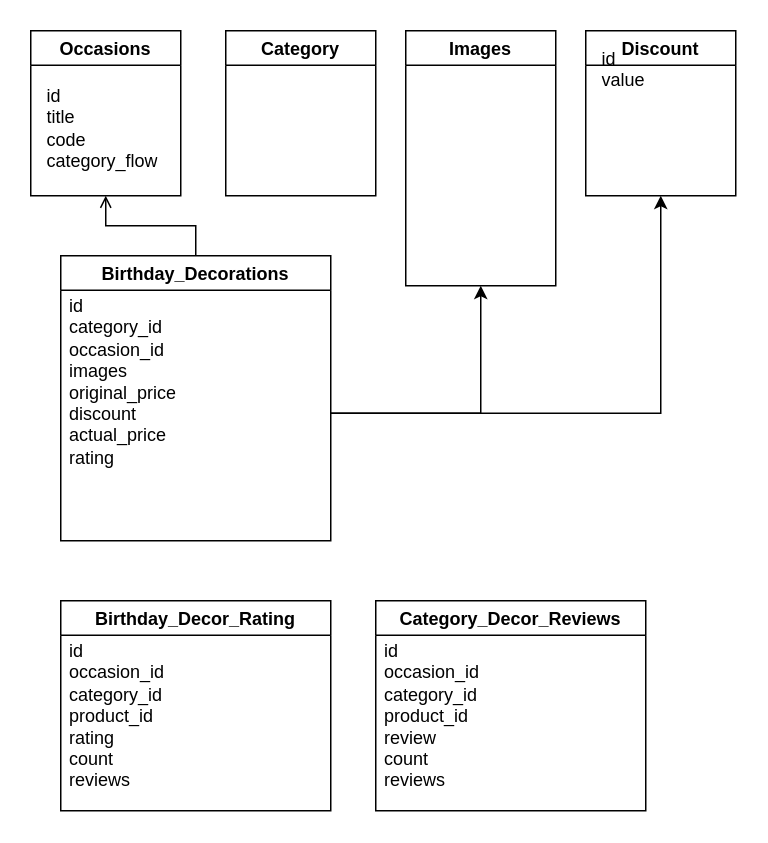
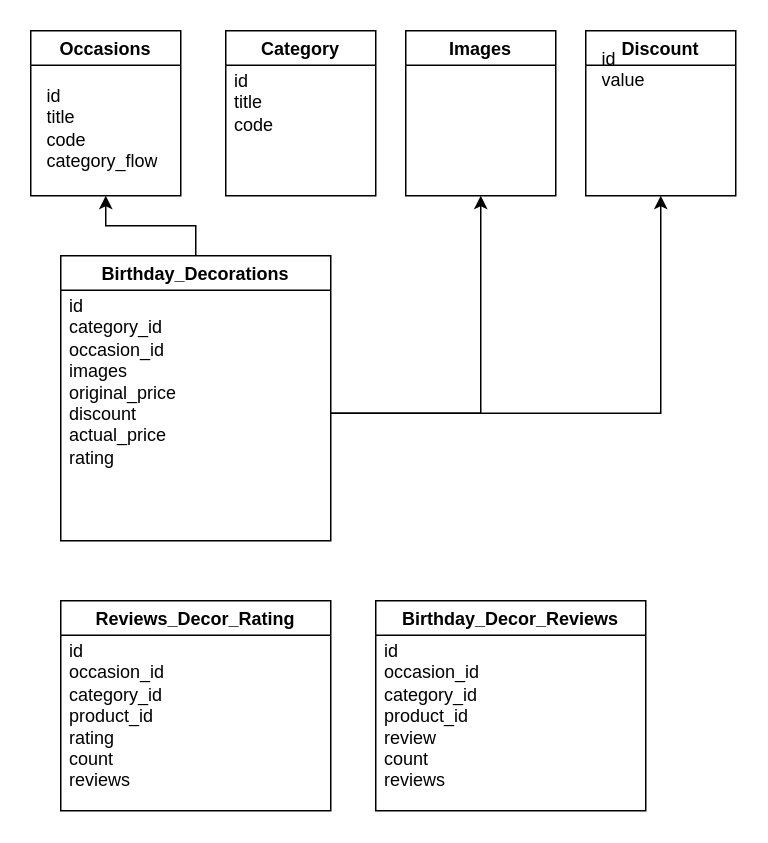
+ <mxCell id="5" value="id&lt;br&gt;title&lt;br&gt;code" style="text;align=left;verticalAlign=top;spacingLeft=4;spacingRight=4;overflow=hidden;rotatable=0;points=[[0,0.5],[1,0.5]];portConstraint=eastwest;whiteSpace=wrap;html=1;" vertex="1" parent="4"><mxGeometry y="20" width="90" height="80" as="geometry" /></mxCell>
- <mxCell id="9" value="Images" style="swimlane;startSize=23;" vertex="1" parent="1"><mxGeometry x="270" y="20" width="100" height="170" as="geometry"><mxRectangle x="30" y="40" width="100" height="30" as="alternateBounds" /></mxGeometry></mxCell>
+ <mxCell id="9" value="Images" style="swimlane;startSize=23;" vertex="1" parent="1"><mxGeometry x="270" y="20" width="100" height="110" as="geometry"><mxRectangle x="30" y="40" width="100" height="30" as="alternateBounds" /></mxGeometry></mxCell>
- <mxCell id="6" style="edgeStyle=orthogonalEdgeStyle;rounded=0;orthogonalLoop=1;jettySize=auto;html=1;exitX=0.5;exitY=0;exitDx=0;exitDy=0;entryX=0.5;entryY=1;entryDx=0;entryDy=0;endArrow=open;" edge="1" parent="1" source="7" target="2"><mxGeometry relative="1" as="geometry" /></mxCell>
+ <mxCell id="6" style="edgeStyle=orthogonalEdgeStyle;rounded=0;orthogonalLoop=1;jettySize=auto;html=1;exitX=0.5;exitY=0;exitDx=0;exitDy=0;entryX=0.5;entryY=1;entryDx=0;entryDy=0;" edge="1" parent="1" source="7" target="2"><mxGeometry relative="1" as="geometry" /></mxCell>
- <mxCell id="14" value="Birthday_Decor_Rating" style="swimlane;startSize=23;" vertex="1" parent="1"><mxGeometry x="40" y="400" width="180" height="140" as="geometry"><mxRectangle x="30" y="40" width="100" height="30" as="alternateBounds" /></mxGeometry></mxCell>
+ <mxCell id="14" value="Reviews_Decor_Rating" style="swimlane;startSize=23;" vertex="1" parent="1"><mxGeometry x="40" y="400" width="180" height="140" as="geometry"><mxRectangle x="30" y="40" width="100" height="30" as="alternateBounds" /></mxGeometry></mxCell>
- <mxCell id="16" value="Category_Decor_Reviews" style="swimlane;startSize=23;" vertex="1" parent="1"><mxGeometry x="250" y="400" width="180" height="140" as="geometry"><mxRectangle x="30" y="40" width="100" height="30" as="alternateBounds" /></mxGeometry></mxCell>
+ <mxCell id="16" value="Birthday_Decor_Reviews" style="swimlane;startSize=23;" vertex="1" parent="1"><mxGeometry x="250" y="400" width="180" height="140" as="geometry"><mxRectangle x="30" y="40" width="100" height="30" as="alternateBounds" /></mxGeometry></mxCell>
